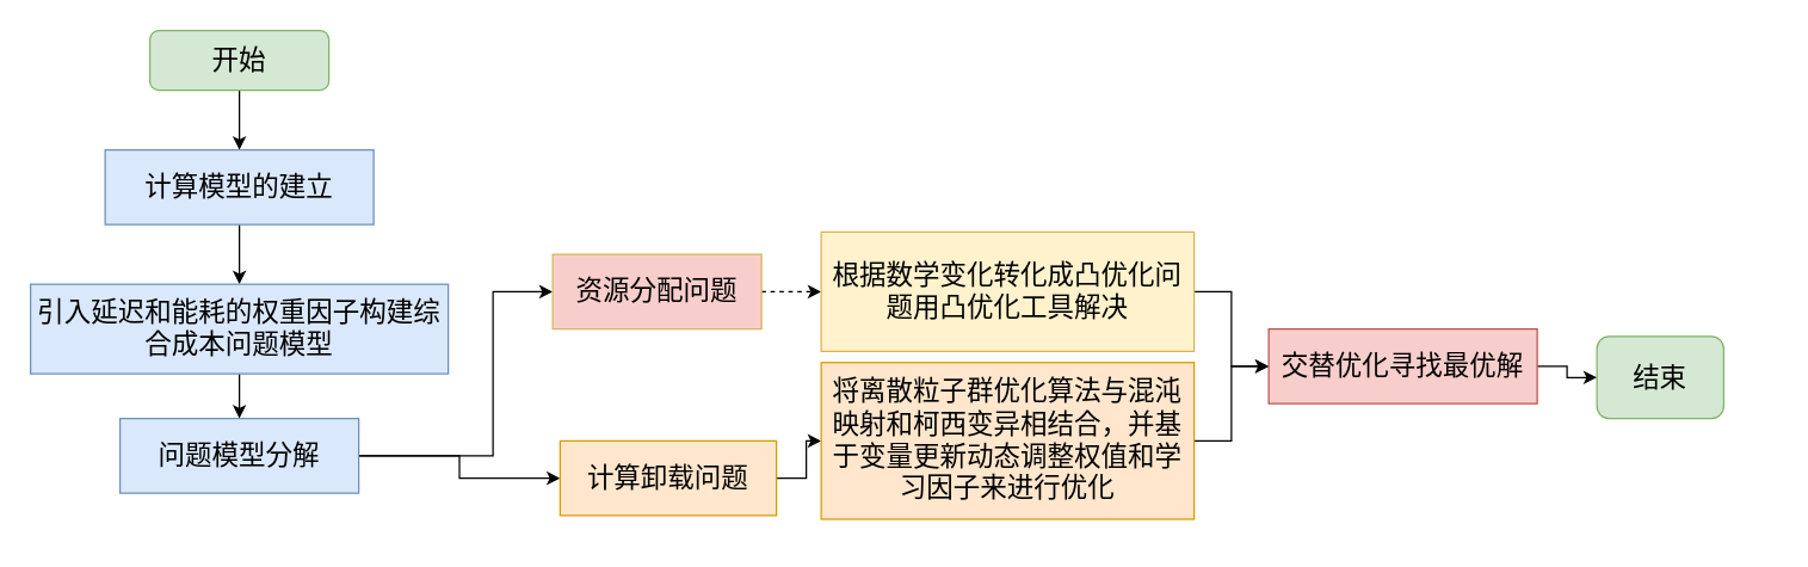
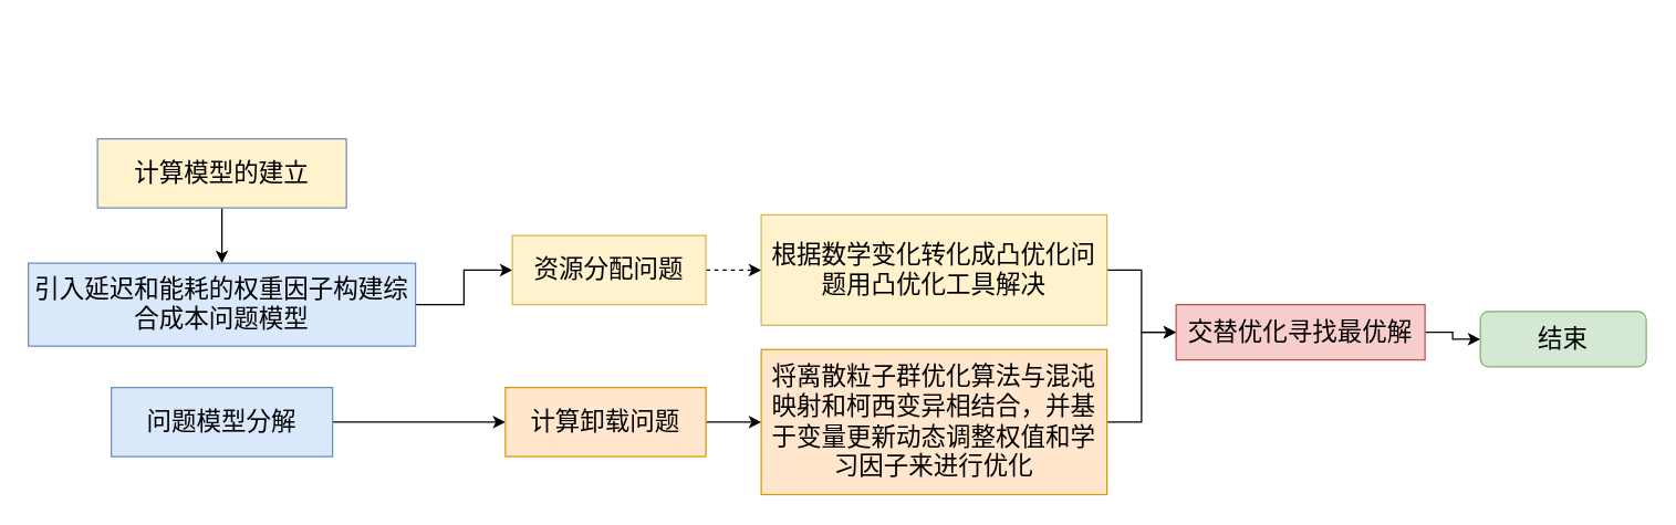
- <mxCell id="3" value="&lt;font style=&quot;vertical-align: inherit;&quot;&gt;&lt;font style=&quot;vertical-align: inherit; font-size: 16px;&quot;&gt;&lt;span style=&quot;font-family: 宋体; font-size: 18px;&quot;&gt;开始&lt;/span&gt;&lt;/font&gt;&lt;/font&gt;" style="rounded=1;whiteSpace=wrap;html=1;fontSize=18;glass=0;strokeWidth=1;shadow=0;fontFamily=Verdana;fillColor=#d5e8d4;strokeColor=#82b366;" vertex="1" parent="1"><mxGeometry x="100" y="20" width="120" height="40" as="geometry" /></mxCell>
- <mxCell id="2" value="" style="edgeStyle=orthogonalEdgeStyle;rounded=0;orthogonalLoop=1;jettySize=auto;html=1;fontFamily=Verdana;fontSize=18;" edge="1" source="3" target="5" parent="1"><mxGeometry relative="1" as="geometry" /></mxCell>
- <mxCell id="5" value="&lt;span style=&quot;font-family: 宋体;&quot;&gt;&lt;font style=&quot;font-size: 18px;&quot;&gt;计算模型的建立&lt;/font&gt;&lt;/span&gt;" style="rounded=0;whiteSpace=wrap;html=1;fontFamily=Verdana;fontSize=18;fillColor=#dae8fc;strokeColor=#6c8ebf;" vertex="1" parent="1"><mxGeometry x="70" y="100" width="180" height="50" as="geometry" /></mxCell>
+ <mxCell id="5" value="&lt;span style=&quot;font-family: 宋体;&quot;&gt;&lt;font style=&quot;font-size: 18px;&quot;&gt;计算模型的建立&lt;/font&gt;&lt;/span&gt;" style="rounded=0;whiteSpace=wrap;html=1;fontFamily=Verdana;fontSize=18;fillColor=#fff2cc;strokeColor=#6c8ebf;" vertex="1" parent="1"><mxGeometry x="70" y="100" width="180" height="50" as="geometry" /></mxCell>
- <mxCell id="12" value="&lt;font style=&quot;vertical-align: inherit; font-size: 18px;&quot;&gt;&lt;font style=&quot;vertical-align: inherit; font-size: 18px;&quot;&gt;&lt;span style=&quot;font-family: 宋体;&quot;&gt;资源分配问题&lt;/span&gt;&lt;/font&gt;&lt;/font&gt;" style="rounded=0;whiteSpace=wrap;html=1;fontFamily=Verdana;fontSize=18;fillColor=#f8cecc;strokeColor=#d6b656;" vertex="1" parent="1"><mxGeometry x="370" y="170" width="140" height="50" as="geometry" /></mxCell>
+ <mxCell id="12" value="&lt;font style=&quot;vertical-align: inherit; font-size: 18px;&quot;&gt;&lt;font style=&quot;vertical-align: inherit; font-size: 18px;&quot;&gt;&lt;span style=&quot;font-family: 宋体;&quot;&gt;资源分配问题&lt;/span&gt;&lt;/font&gt;&lt;/font&gt;" style="rounded=0;whiteSpace=wrap;html=1;fontFamily=Verdana;fontSize=18;fillColor=#fff2cc;strokeColor=#d6b656;" vertex="1" parent="1"><mxGeometry x="370" y="170" width="140" height="50" as="geometry" /></mxCell>
- <mxCell id="18" value="&lt;font style=&quot;vertical-align: inherit;&quot;&gt;&lt;font size=&quot;1&quot; style=&quot;vertical-align: inherit;&quot;&gt;&lt;span style=&quot;font-family: 宋体; font-size: 18px;&quot;&gt;交替优化寻找最优解&lt;/span&gt;&lt;/font&gt;&lt;/font&gt;" style="rounded=0;whiteSpace=wrap;html=1;fontFamily=Verdana;fontSize=18;fillColor=#f8cecc;strokeColor=#b85450;" vertex="1" parent="1"><mxGeometry x="850" y="220" width="180" height="50" as="geometry" /></mxCell>
+ <mxCell id="18" value="&lt;font style=&quot;vertical-align: inherit;&quot;&gt;&lt;font size=&quot;1&quot; style=&quot;vertical-align: inherit;&quot;&gt;&lt;span style=&quot;font-family: 宋体; font-size: 18px;&quot;&gt;交替优化寻找最优解&lt;/span&gt;&lt;/font&gt;&lt;/font&gt;" style="rounded=0;whiteSpace=wrap;html=1;fontFamily=Verdana;fontSize=18;fillColor=#f8cecc;strokeColor=#b85450;" vertex="1" parent="1"><mxGeometry x="850" y="220" width="180" height="40" as="geometry" /></mxCell>
- <mxCell id="8" style="edgeStyle=orthogonalEdgeStyle;rounded=0;orthogonalLoop=1;jettySize=auto;html=1;exitX=1;exitY=0.5;exitDx=0;exitDy=0;entryX=0;entryY=0.5;entryDx=0;entryDy=0;" edge="1" parent="1" source="10" target="12"><mxGeometry relative="1" as="geometry"><Array as="points"><mxPoint x="330" y="305" /><mxPoint x="330" y="195" /></Array></mxGeometry></mxCell>
- <mxCell id="19" value="&lt;font style=&quot;vertical-align: inherit; font-size: 18px;&quot;&gt;&lt;font face=&quot;宋体&quot; style=&quot;vertical-align: inherit; font-size: 18px;&quot;&gt;结束&lt;/font&gt;&lt;/font&gt;" style="rounded=1;whiteSpace=wrap;html=1;fontSize=18;glass=0;strokeWidth=1;shadow=0;fontFamily=Verdana;fillColor=#d5e8d4;strokeColor=#82b366;" vertex="1" parent="1"><mxGeometry x="1070" y="225" width="85" height="55" as="geometry" /></mxCell>
+ <mxCell id="19" value="&lt;font style=&quot;vertical-align: inherit; font-size: 18px;&quot;&gt;&lt;font face=&quot;宋体&quot; style=&quot;vertical-align: inherit; font-size: 18px;&quot;&gt;结束&lt;/font&gt;&lt;/font&gt;" style="rounded=1;whiteSpace=wrap;html=1;fontSize=18;glass=0;strokeWidth=1;shadow=0;fontFamily=Verdana;fillColor=#d5e8d4;strokeColor=#82b366;" vertex="1" parent="1"><mxGeometry x="1070" y="225" width="120" height="40" as="geometry" /></mxCell>
- <mxCell id="6" value="" style="edgeStyle=orthogonalEdgeStyle;rounded=0;orthogonalLoop=1;jettySize=auto;html=1;fontFamily=Verdana;fontSize=18;" edge="1" source="7" target="10" parent="1"><mxGeometry relative="1" as="geometry" /></mxCell>
+ <mxCell id="6" value="" style="edgeStyle=orthogonalEdgeStyle;rounded=0;orthogonalLoop=1;jettySize=auto;html=1;fontFamily=Verdana;fontSize=18;" edge="1" source="7" target="12" parent="1"><mxGeometry relative="1" as="geometry" /></mxCell>
- <mxCell id="21" value="&lt;font face=&quot;宋体&quot; style=&quot;font-size: 18px;&quot;&gt;将离散粒子群优化算法与混沌映射和柯西变异相结合，并基于变量更新动态调整权值和学习因子来进行优化&lt;/font&gt;" style="rounded=0;whiteSpace=wrap;html=1;fontFamily=Verdana;fontSize=18;fillColor=#ffe6cc;strokeColor=#d79b00;" vertex="1" parent="1"><mxGeometry x="550" y="242.5" width="250" height="105" as="geometry" /></mxCell>
+ <mxCell id="21" value="&lt;font face=&quot;宋体&quot; style=&quot;font-size: 18px;&quot;&gt;将离散粒子群优化算法与混沌映射和柯西变异相结合，并基于变量更新动态调整权值和学习因子来进行优化&lt;/font&gt;" style="rounded=0;whiteSpace=wrap;html=1;fontFamily=Verdana;fontSize=18;fillColor=#ffe6cc;strokeColor=#d79b00;" vertex="1" parent="1"><mxGeometry x="550" y="252.5" width="250" height="105" as="geometry" /></mxCell>
- <mxCell id="16" value="&lt;font style=&quot;vertical-align: inherit; font-size: 18px;&quot;&gt;&lt;font style=&quot;vertical-align: inherit; font-size: 18px;&quot;&gt;&lt;span style=&quot;font-family: 宋体;&quot;&gt;计算卸载问题&lt;/span&gt;&lt;/font&gt;&lt;/font&gt;" style="rounded=0;whiteSpace=wrap;html=1;fontFamily=Verdana;fontSize=18;fillColor=#ffe6cc;strokeColor=#d79b00;" vertex="1" parent="1"><mxGeometry x="375" y="295" width="145" height="50" as="geometry" /></mxCell>
+ <mxCell id="16" value="&lt;font style=&quot;vertical-align: inherit; font-size: 18px;&quot;&gt;&lt;font style=&quot;vertical-align: inherit; font-size: 18px;&quot;&gt;&lt;span style=&quot;font-family: 宋体;&quot;&gt;计算卸载问题&lt;/span&gt;&lt;/font&gt;&lt;/font&gt;" style="rounded=0;whiteSpace=wrap;html=1;fontFamily=Verdana;fontSize=18;fillColor=#ffe6cc;strokeColor=#d79b00;" vertex="1" parent="1"><mxGeometry x="365" y="280" width="145" height="50" as="geometry" /></mxCell>
